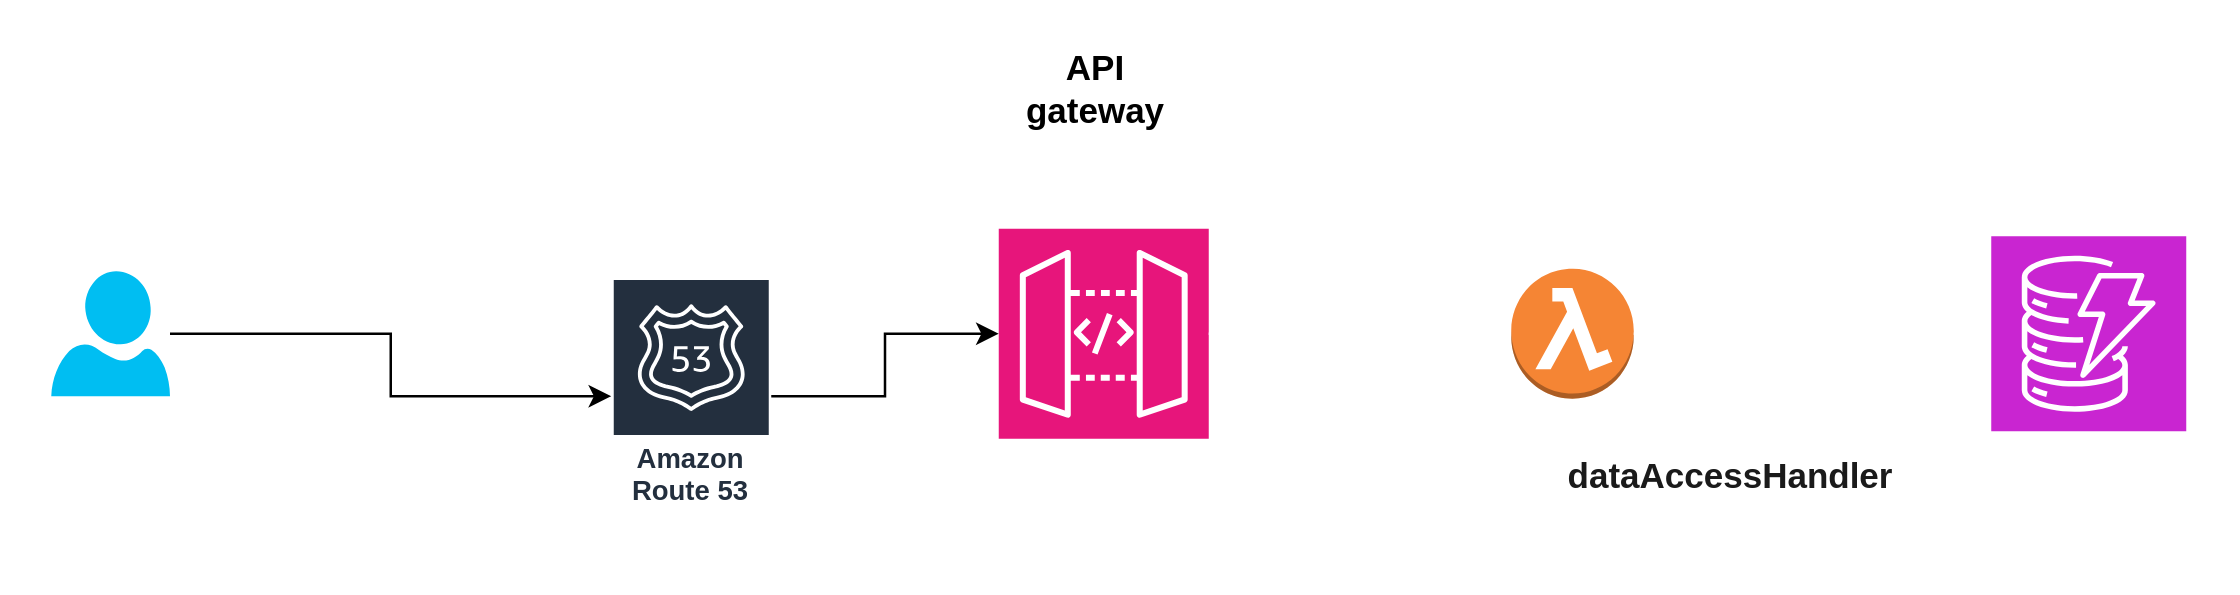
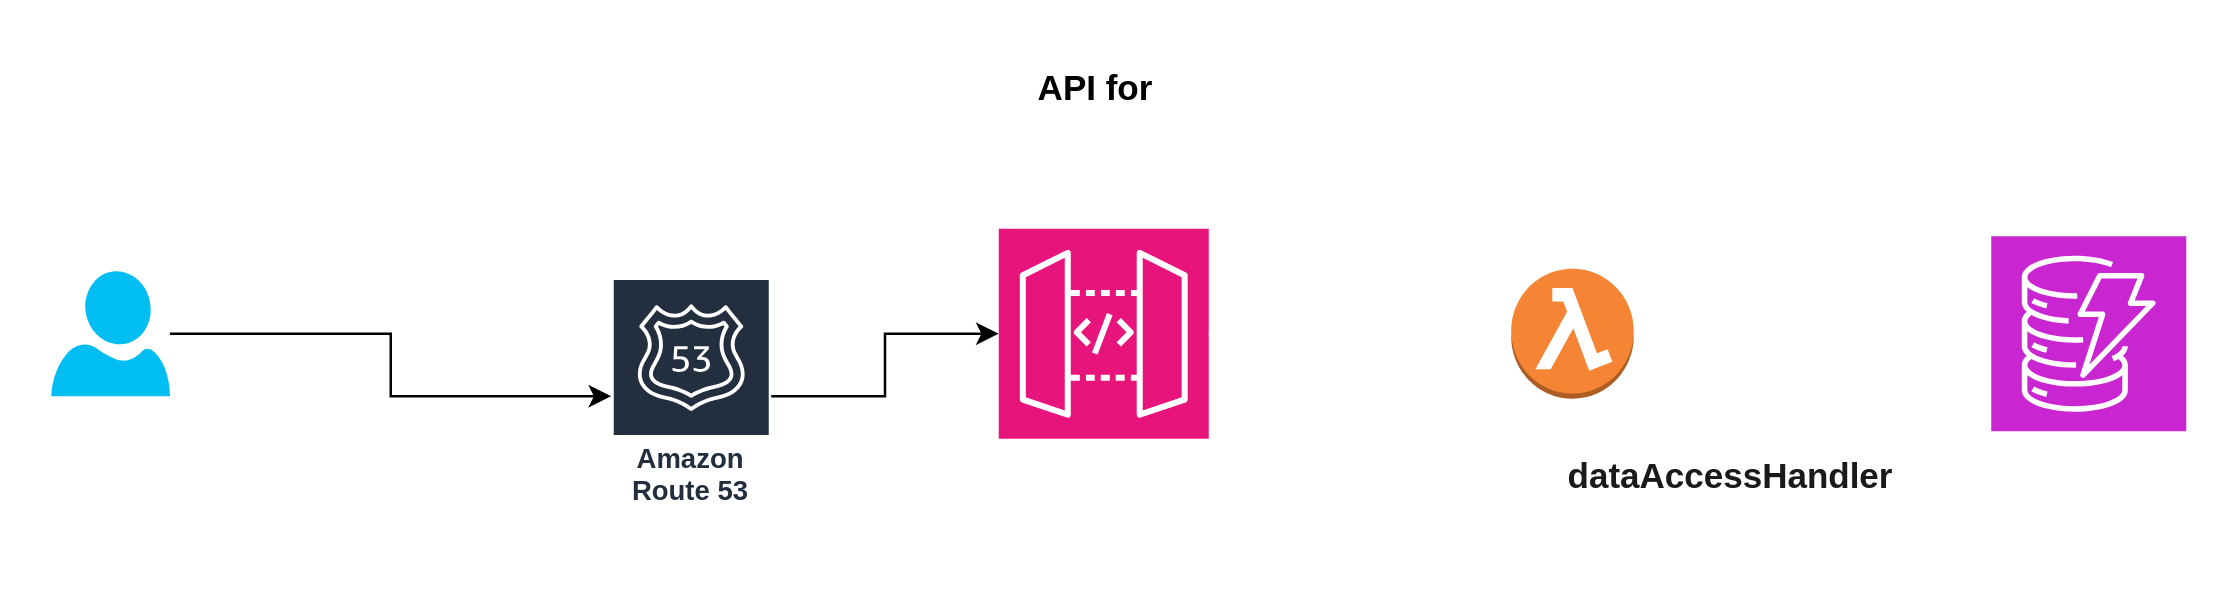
- <mxCell id="9" value="API gateway" style="text;html=1;align=center;verticalAlign=middle;whiteSpace=wrap;rounded=0;fontStyle=1;fontColor=default;fontSize=14;" vertex="1" parent="1"><mxGeometry x="408" y="20" width="60" height="30" as="geometry" /></mxCell>
+ <mxCell id="9" value="API for" style="text;html=1;align=center;verticalAlign=middle;whiteSpace=wrap;rounded=0;fontStyle=1;fontColor=default;fontSize=14;" vertex="1" parent="1"><mxGeometry x="408" y="20" width="60" height="30" as="geometry" /></mxCell>
